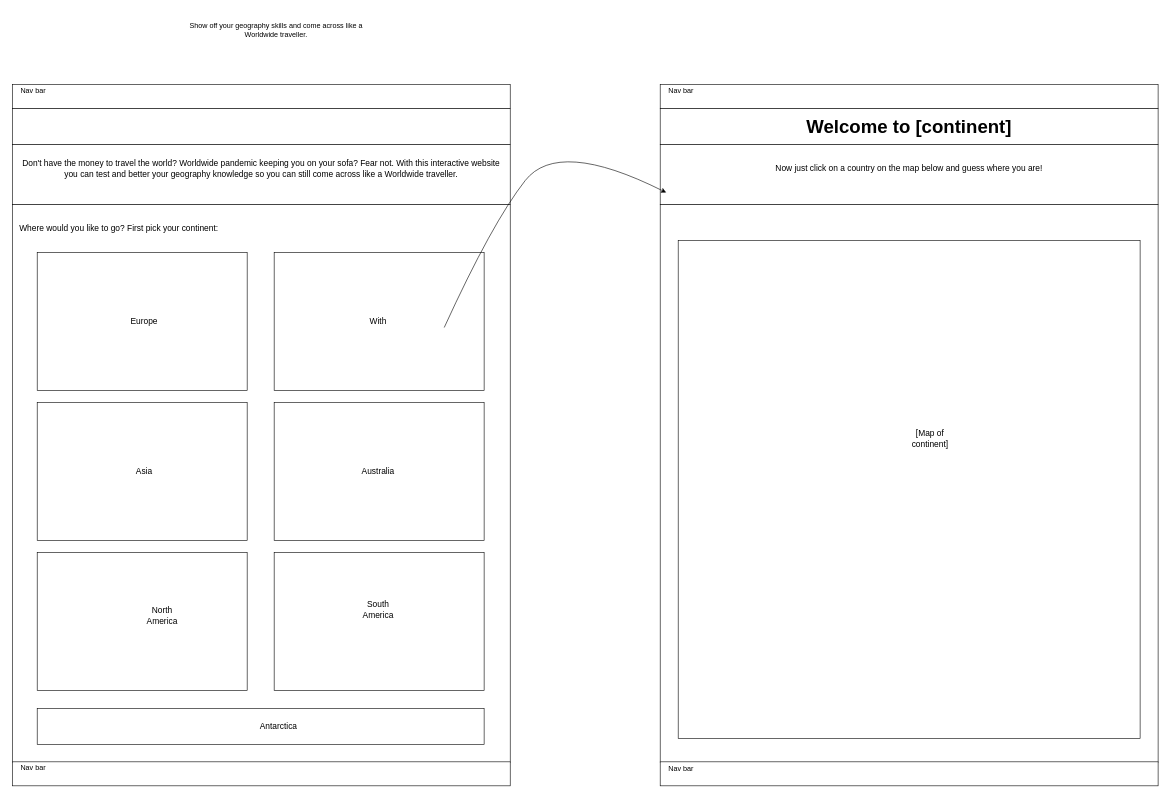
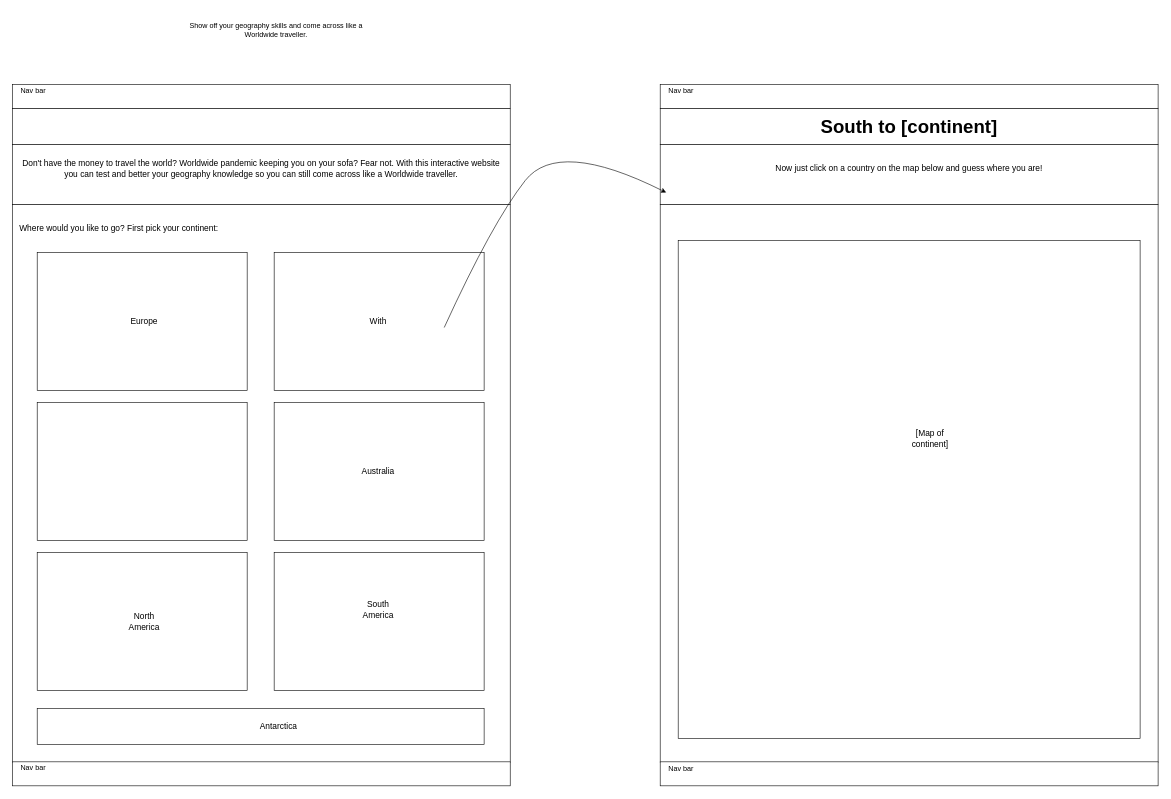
- <mxCell id="34" value="Welcome to [continent]" style="text;html=1;strokeColor=none;fillColor=none;align=center;verticalAlign=middle;whiteSpace=wrap;rounded=0;fontStyle=1;horizontal=1;fontSize=31;" vertex="1" parent="1"><mxGeometry x="1280" y="200" width="470" height="20" as="geometry" /></mxCell>
+ <mxCell id="34" value="South to [continent]" style="text;html=1;strokeColor=none;fillColor=none;align=center;verticalAlign=middle;whiteSpace=wrap;rounded=0;fontStyle=1;horizontal=1;fontSize=31;" vertex="1" parent="1"><mxGeometry x="1280" y="200" width="470" height="20" as="geometry" /></mxCell>
- <mxCell id="20" value="Asia" style="text;html=1;strokeColor=none;fillColor=none;align=center;verticalAlign=middle;whiteSpace=wrap;rounded=0;fontSize=14;" vertex="1" parent="1"><mxGeometry x="220" y="775" width="40" height="20" as="geometry" /></mxCell>
- <mxCell id="22" value="North America" style="text;html=1;strokeColor=none;fillColor=none;align=center;verticalAlign=middle;whiteSpace=wrap;rounded=0;fontSize=14;" vertex="1" parent="1"><mxGeometry x="250" y="1015" width="40" height="20" as="geometry" /></mxCell>
+ <mxCell id="22" value="North America" style="text;html=1;strokeColor=none;fillColor=none;align=center;verticalAlign=middle;whiteSpace=wrap;rounded=0;fontSize=14;" vertex="1" parent="1"><mxGeometry x="220" y="1025" width="40" height="20" as="geometry" /></mxCell>
